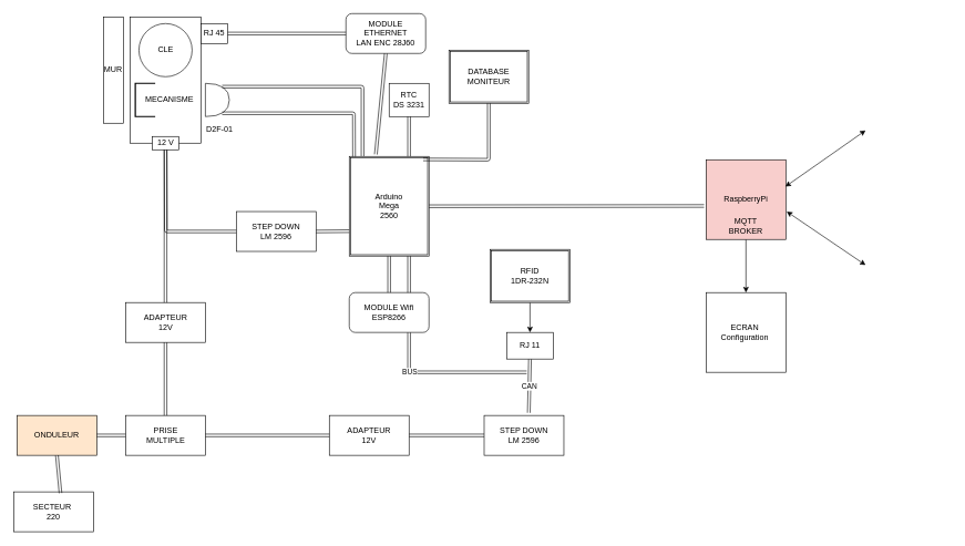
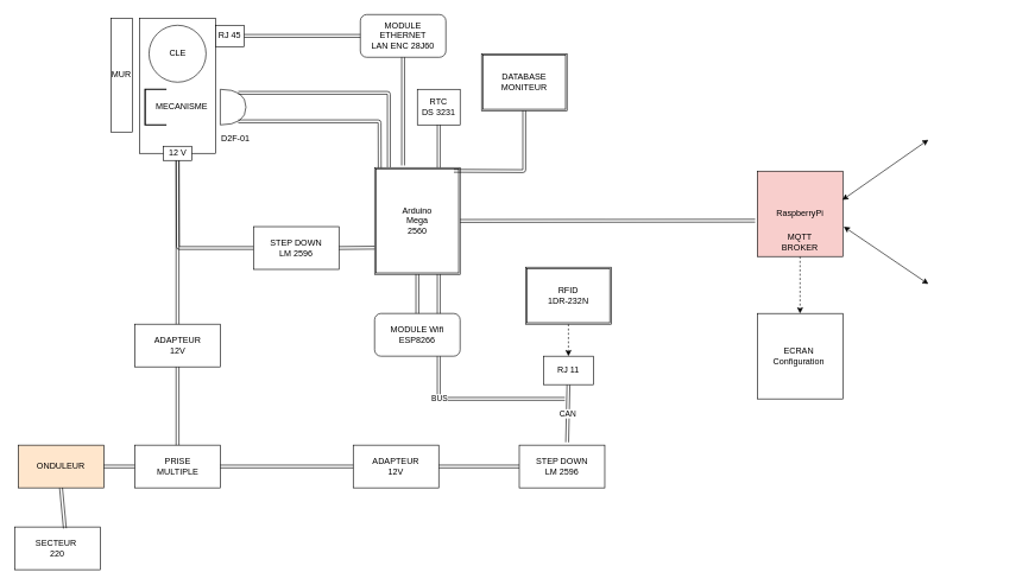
- <mxCell id="35" value="MODULE ETHERNET&lt;br&gt;LAN ENC 28J60" style="rounded=1;whiteSpace=wrap;html=1;" vertex="1" parent="1"><mxGeometry x="520" y="20" width="120" height="60" as="geometry" /></mxCell>
+ <mxCell id="35" value="MODULE ETHERNET&lt;br&gt;LAN ENC 28J60" style="rounded=1;whiteSpace=wrap;html=1;" vertex="1" parent="1"><mxGeometry x="505" y="20" width="120" height="60" as="geometry" /></mxCell>
- <mxCell id="41" value="" style="edgeStyle=orthogonalEdgeStyle;rounded=0;orthogonalLoop=1;jettySize=auto;html=1;" edge="1" parent="1" source="42" target="44"><mxGeometry relative="1" as="geometry" /></mxCell>
+ <mxCell id="41" value="" style="edgeStyle=orthogonalEdgeStyle;rounded=0;orthogonalLoop=1;jettySize=auto;html=1;dashed=1;" edge="1" parent="1" source="42" target="44"><mxGeometry relative="1" as="geometry" /></mxCell>
- <mxCell id="4" value="" style="edgeStyle=orthogonalEdgeStyle;rounded=0;orthogonalLoop=1;jettySize=auto;html=1;" edge="1" parent="1" source="5" target="43"><mxGeometry relative="1" as="geometry" /></mxCell>
+ <mxCell id="4" value="" style="edgeStyle=orthogonalEdgeStyle;rounded=0;orthogonalLoop=1;jettySize=auto;html=1;dashed=1;" edge="1" parent="1" source="5" target="43"><mxGeometry relative="1" as="geometry" /></mxCell>
